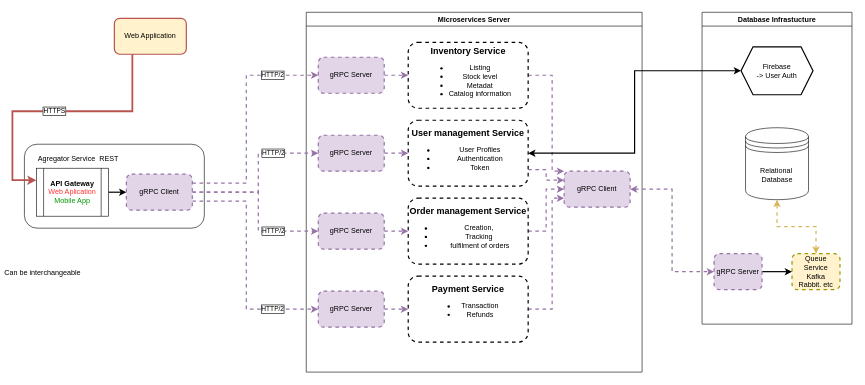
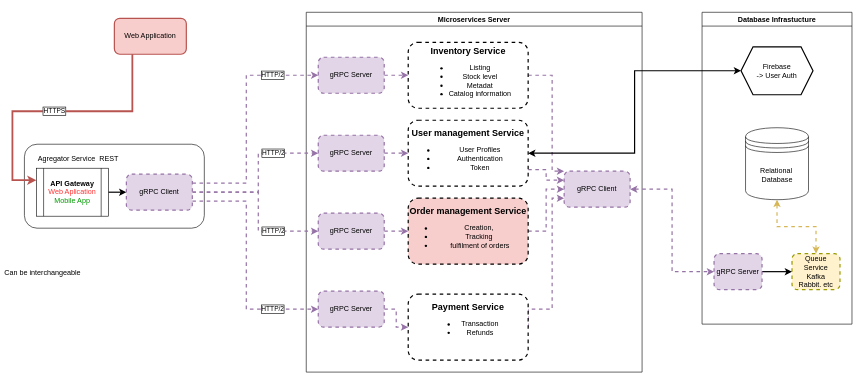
- <mxCell id="24" value="Web Application" style="rounded=1;whiteSpace=wrap;html=1;fillColor=#fff2cc;strokeColor=#b85450;strokeWidth=2;" parent="1" vertex="1"><mxGeometry x="190" y="30" width="120" height="60" as="geometry" /></mxCell>
+ <mxCell id="24" value="Web Application" style="rounded=1;whiteSpace=wrap;html=1;fillColor=#f8cecc;strokeColor=#b85450;strokeWidth=2;" parent="1" vertex="1"><mxGeometry x="190" y="30" width="120" height="60" as="geometry" /></mxCell>
- <mxCell id="8" value="&lt;b&gt;&lt;font style=&quot;font-size: 15px;&quot;&gt;Order management Service&lt;/font&gt;&lt;/b&gt;&lt;span style=&quot;background-color: initial;&quot;&gt;&lt;br&gt;&lt;ul&gt;&lt;li&gt;&lt;span style=&quot;background-color: initial;&quot;&gt;Creation,&amp;nbsp;&lt;/span&gt;&lt;/li&gt;&lt;li&gt;&lt;span style=&quot;background-color: initial;&quot;&gt;Tracking&amp;nbsp;&lt;/span&gt;&lt;/li&gt;&lt;li&gt;&lt;span style=&quot;background-color: initial;&quot;&gt;fulfilment of orders&lt;/span&gt;&lt;/li&gt;&lt;/ul&gt;&lt;/span&gt;" style="rounded=1;whiteSpace=wrap;html=1;strokeWidth=2;dashed=1;" parent="2" vertex="1"><mxGeometry x="170" y="310" width="200" height="110" as="geometry" /></mxCell>
+ <mxCell id="8" value="&lt;b&gt;&lt;font style=&quot;font-size: 15px;&quot;&gt;Order management Service&lt;/font&gt;&lt;/b&gt;&lt;span style=&quot;background-color: initial;&quot;&gt;&lt;br&gt;&lt;ul&gt;&lt;li&gt;&lt;span style=&quot;background-color: initial;&quot;&gt;Creation,&amp;nbsp;&lt;/span&gt;&lt;/li&gt;&lt;li&gt;&lt;span style=&quot;background-color: initial;&quot;&gt;Tracking&amp;nbsp;&lt;/span&gt;&lt;/li&gt;&lt;li&gt;&lt;span style=&quot;background-color: initial;&quot;&gt;fulfilment of orders&lt;/span&gt;&lt;/li&gt;&lt;/ul&gt;&lt;/span&gt;" style="rounded=1;whiteSpace=wrap;html=1;strokeWidth=2;dashed=1;fillColor=#f8cecc;" parent="2" vertex="1"><mxGeometry x="170" y="310" width="200" height="110" as="geometry" /></mxCell>
- <mxCell id="10" value="&lt;b&gt;&lt;font style=&quot;font-size: 15px;&quot;&gt;Payment Service&lt;/font&gt;&lt;/b&gt;&lt;br&gt;&lt;ul&gt;&lt;li&gt;Transaction&lt;/li&gt;&lt;li&gt;Refunds&lt;/li&gt;&lt;/ul&gt;&lt;br&gt;" style="rounded=1;whiteSpace=wrap;html=1;strokeWidth=2;dashed=1;" parent="2" vertex="1"><mxGeometry x="170" y="440" width="200" height="110" as="geometry" /></mxCell>
+ <mxCell id="10" value="&lt;b&gt;&lt;font style=&quot;font-size: 15px;&quot;&gt;Payment Service&lt;/font&gt;&lt;/b&gt;&lt;br&gt;&lt;ul&gt;&lt;li&gt;Transaction&lt;/li&gt;&lt;li&gt;Refunds&lt;/li&gt;&lt;/ul&gt;&lt;br&gt;" style="rounded=1;whiteSpace=wrap;html=1;strokeWidth=2;dashed=1;" parent="2" vertex="1"><mxGeometry x="170" y="470" width="200" height="110" as="geometry" /></mxCell>
